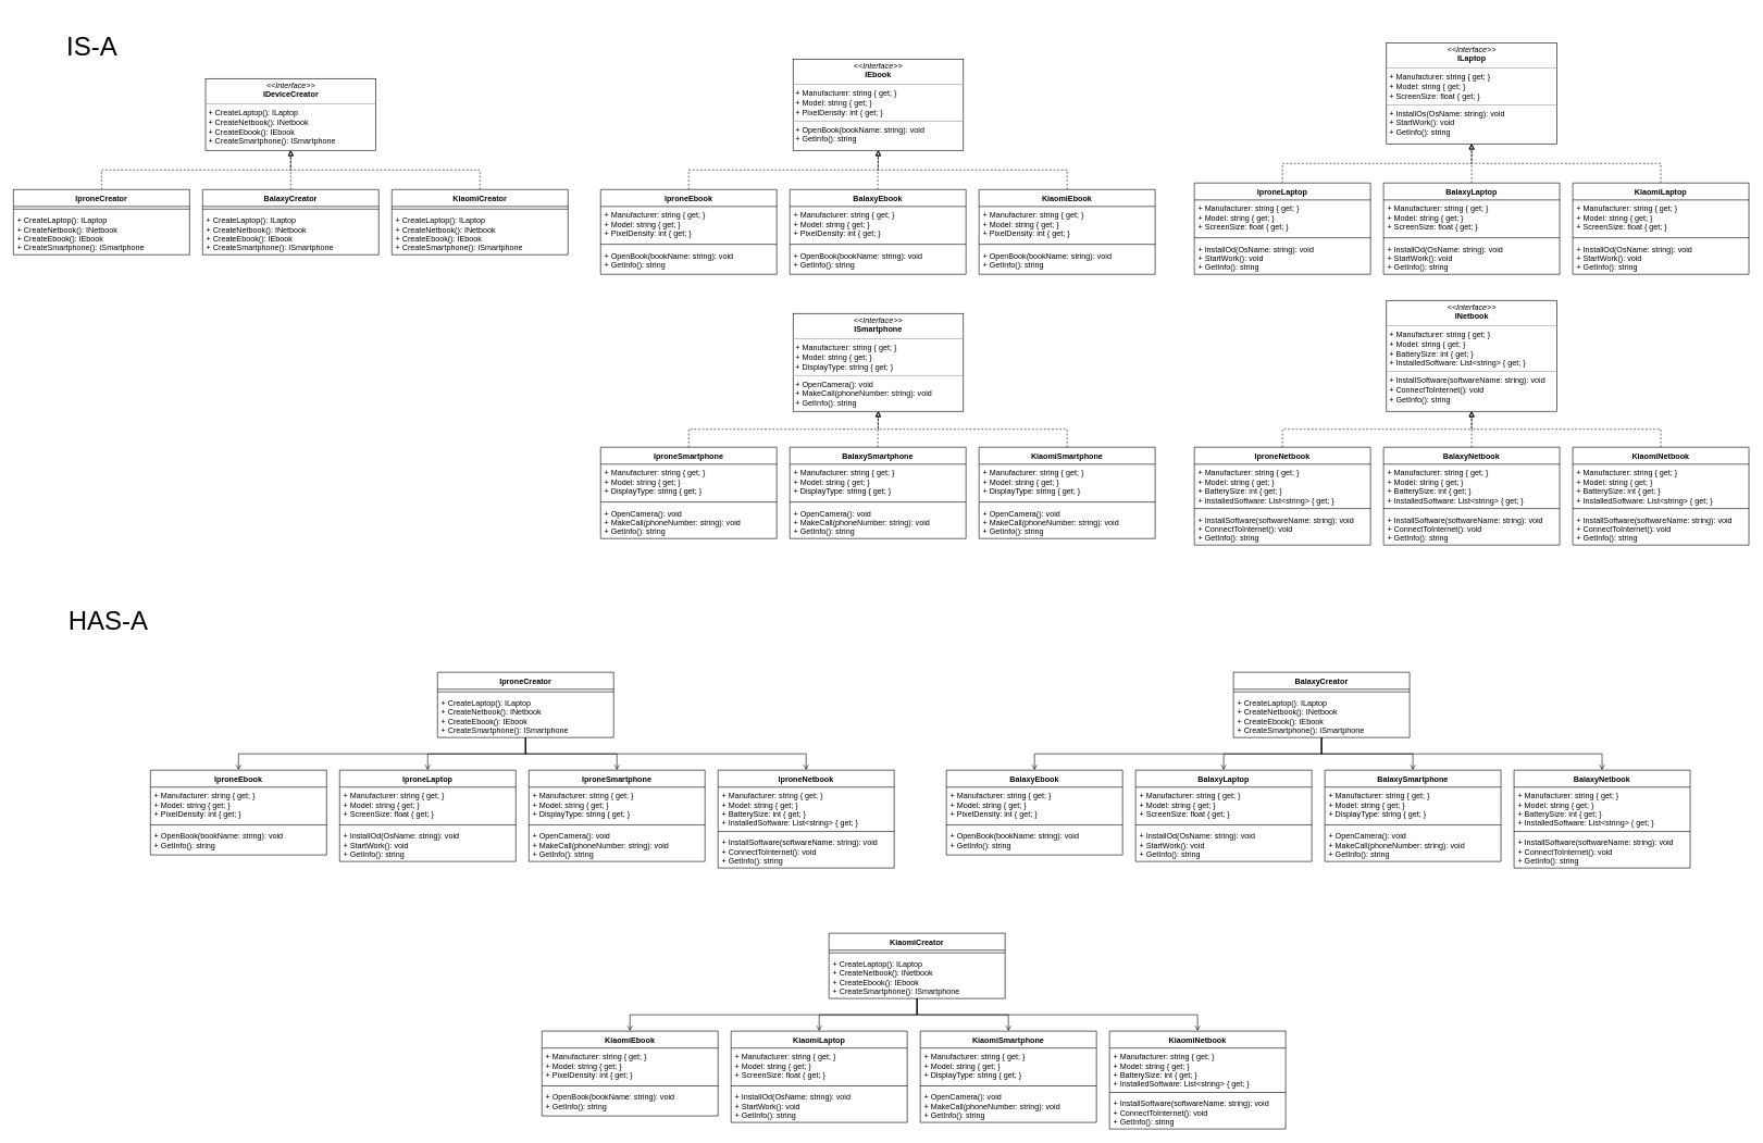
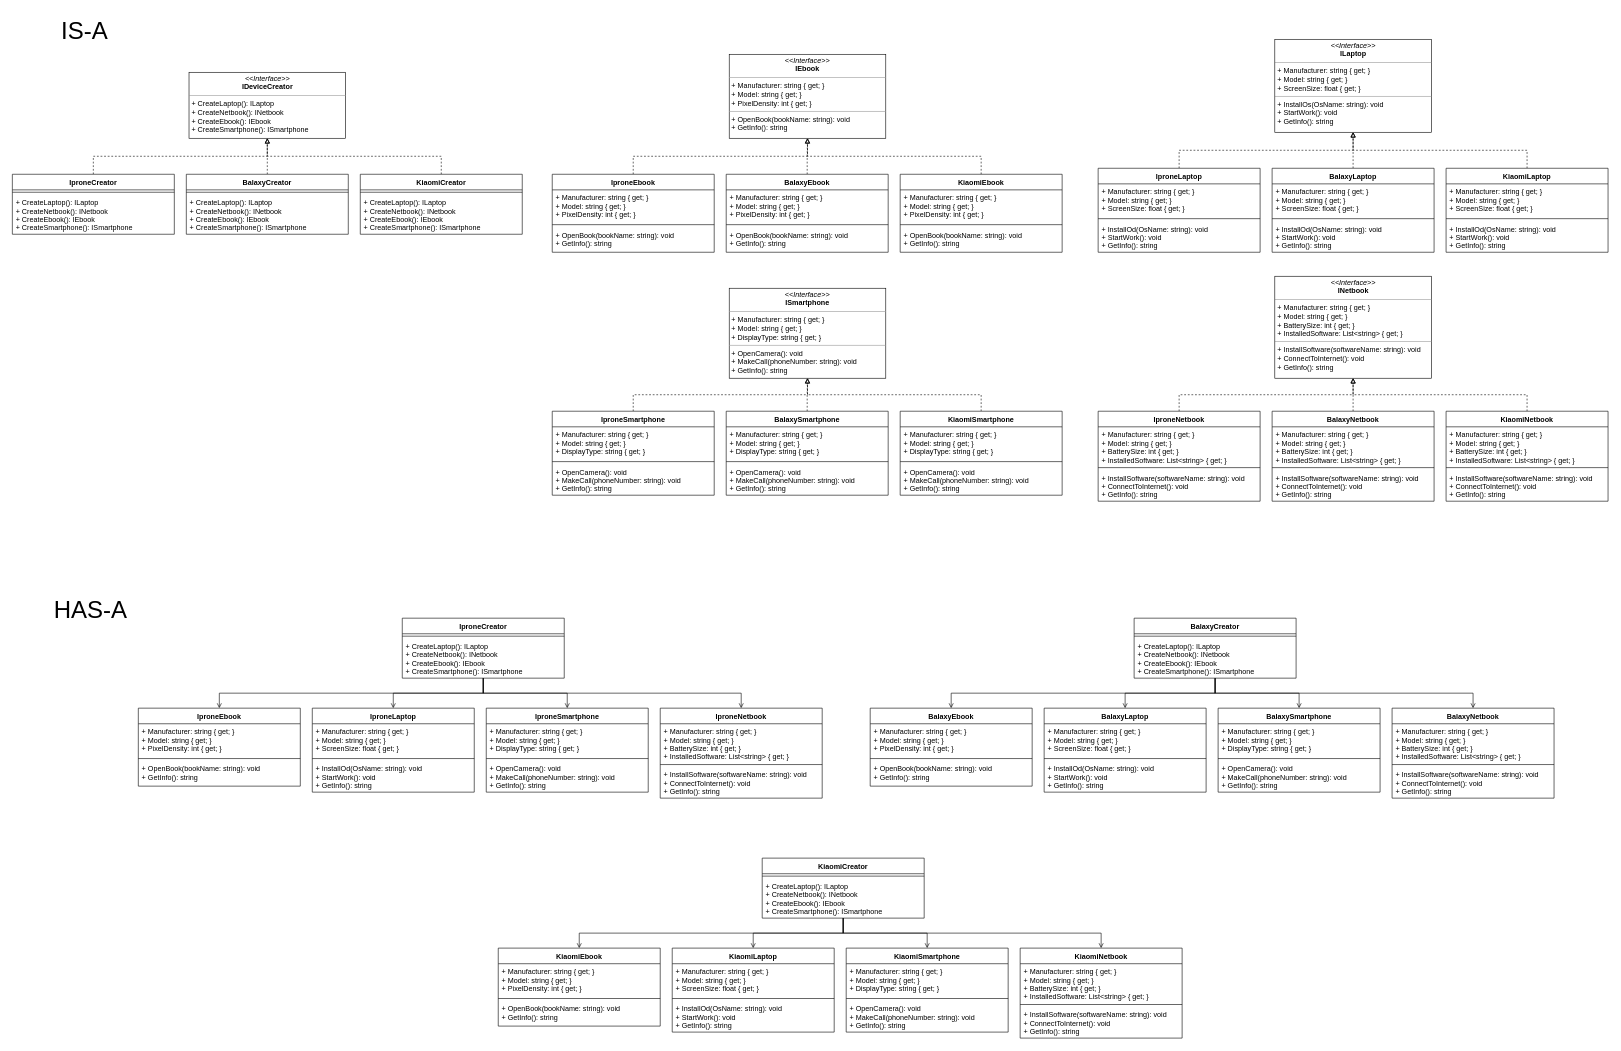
- <mxCell id="79" value="&lt;font style=&quot;font-size: 40px;&quot;&gt;IS-A&lt;/font&gt;" style="text;html=1;align=center;verticalAlign=middle;resizable=0;points=[];autosize=1;strokeColor=none;fillColor=none;" vertex="1" parent="1"><mxGeometry x="90" y="40" width="100" height="60" as="geometry" /></mxCell>
+ <mxCell id="79" value="&lt;font style=&quot;font-size: 40px;&quot;&gt;IS-A&lt;/font&gt;" style="text;html=1;align=center;verticalAlign=middle;resizable=0;points=[];autosize=1;strokeColor=none;fillColor=none;" vertex="1" parent="1"><mxGeometry x="90" y="20" width="100" height="60" as="geometry" /></mxCell>
- <mxCell id="80" value="&lt;font style=&quot;font-size: 40px;&quot;&gt;HAS-A&lt;/font&gt;" style="text;html=1;align=center;verticalAlign=middle;resizable=0;points=[];autosize=1;strokeColor=none;fillColor=none;" vertex="1" parent="1"><mxGeometry x="90" y="920" width="150" height="60" as="geometry" /></mxCell>
+ <mxCell id="80" value="&lt;font style=&quot;font-size: 40px;&quot;&gt;HAS-A&lt;/font&gt;" style="text;html=1;align=center;verticalAlign=middle;resizable=0;points=[];autosize=1;strokeColor=none;fillColor=none;" vertex="1" parent="1"><mxGeometry x="75" y="985" width="150" height="60" as="geometry" /></mxCell>
